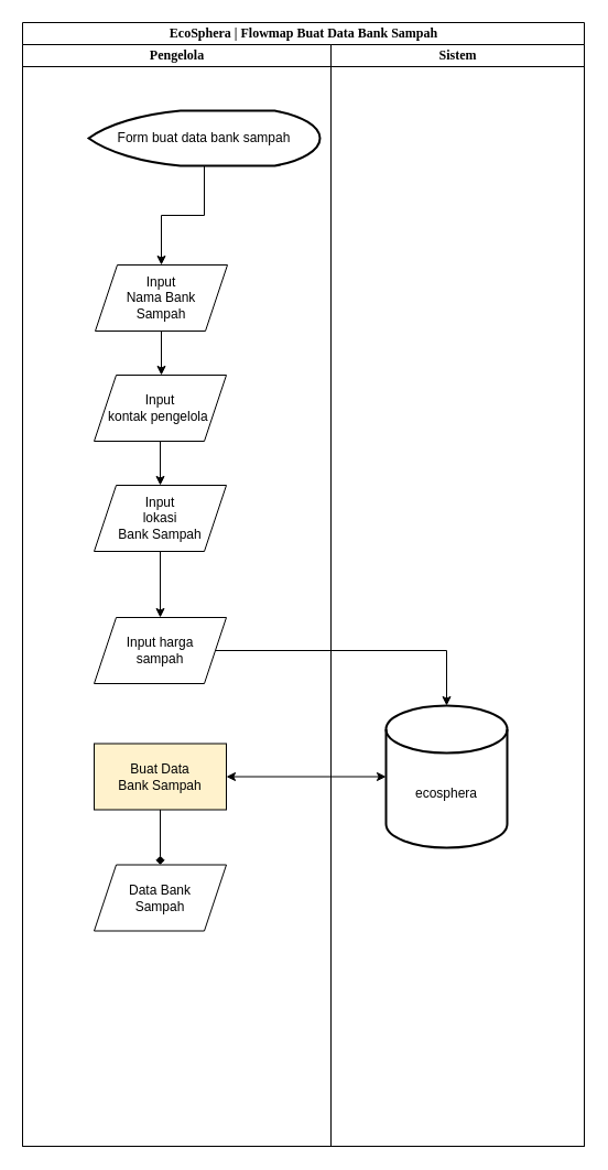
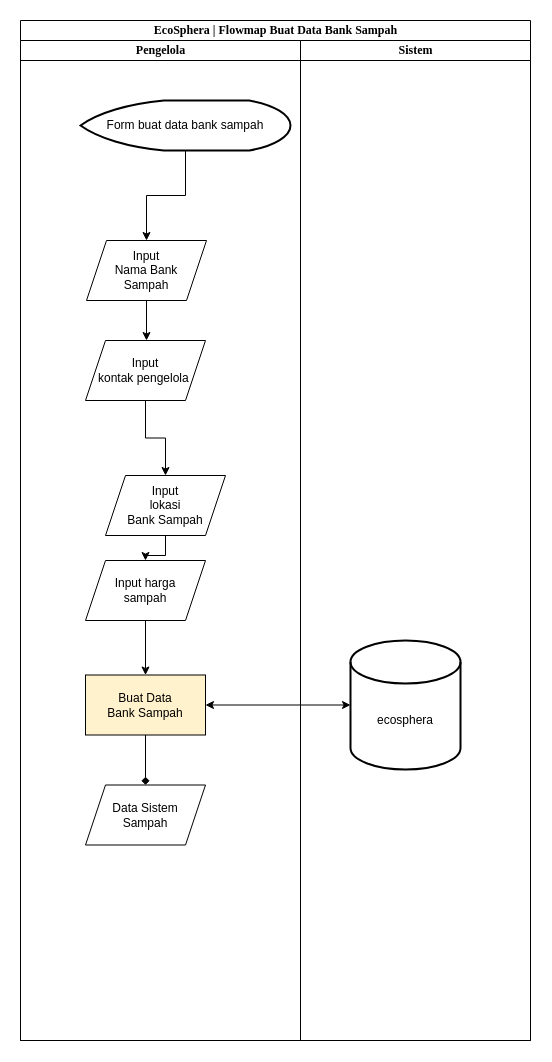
- <mxCell id="12" value="Input&lt;br&gt;lokasi&lt;br&gt;Bank Sampah" style="shape=parallelogram;perimeter=parallelogramPerimeter;whiteSpace=wrap;html=1;fixedSize=1;" parent="4" vertex="1"><mxGeometry x="65" y="400" width="120" height="60" as="geometry" /></mxCell>
+ <mxCell id="12" value="Input&lt;br&gt;lokasi&lt;br&gt;Bank Sampah" style="shape=parallelogram;perimeter=parallelogramPerimeter;whiteSpace=wrap;html=1;fixedSize=1;" parent="4" vertex="1"><mxGeometry x="85" y="435" width="120" height="60" as="geometry" /></mxCell>
- <mxCell id="17" style="edgeStyle=orthogonalEdgeStyle;rounded=0;orthogonalLoop=1;jettySize=auto;html=1;" parent="4" source="18" target="20" edge="1"><mxGeometry relative="1" as="geometry" /></mxCell>
+ <mxCell id="17" style="edgeStyle=orthogonalEdgeStyle;rounded=0;orthogonalLoop=1;jettySize=auto;html=1;entryX=0.5;entryY=0;entryDx=0;entryDy=0;" parent="4" source="18" target="15" edge="1"><mxGeometry relative="1" as="geometry" /></mxCell>
- <mxCell id="16" value="Data Bank&lt;br&gt;Sampah" style="shape=parallelogram;perimeter=parallelogramPerimeter;whiteSpace=wrap;html=1;fixedSize=1;" parent="4" vertex="1"><mxGeometry x="65" y="744.5" width="120" height="60" as="geometry" /></mxCell>
+ <mxCell id="16" value="Data Sistem&lt;br&gt;Sampah" style="shape=parallelogram;perimeter=parallelogramPerimeter;whiteSpace=wrap;html=1;fixedSize=1;" parent="4" vertex="1"><mxGeometry x="65" y="744.5" width="120" height="60" as="geometry" /></mxCell>
